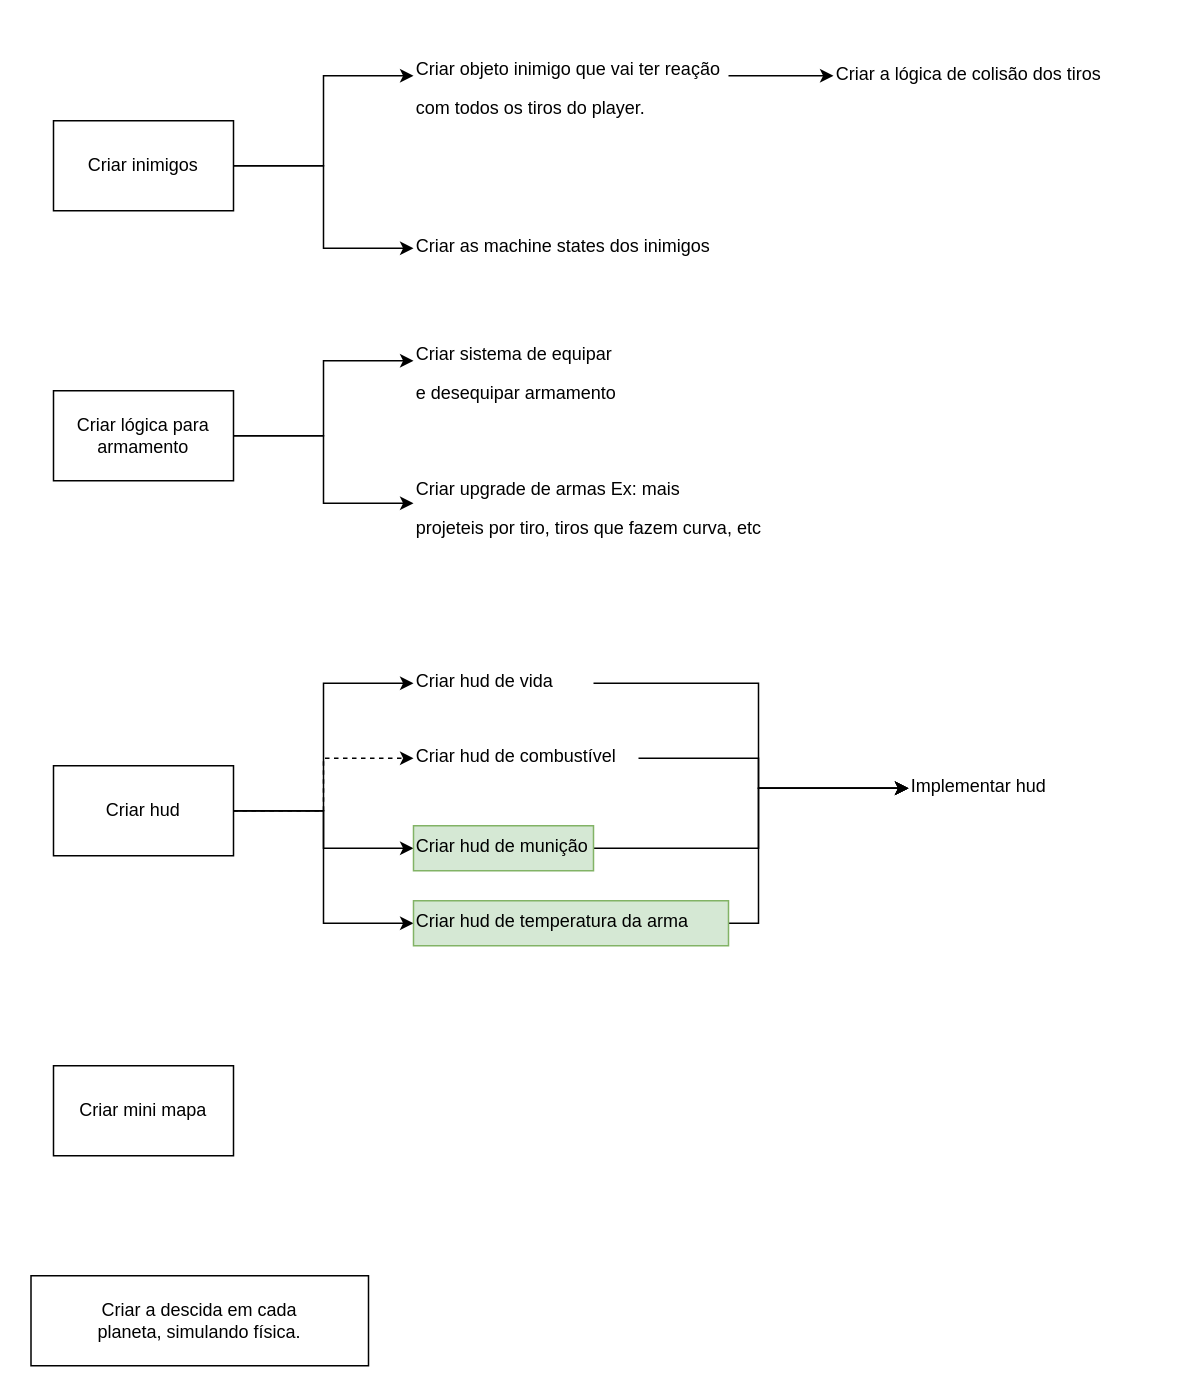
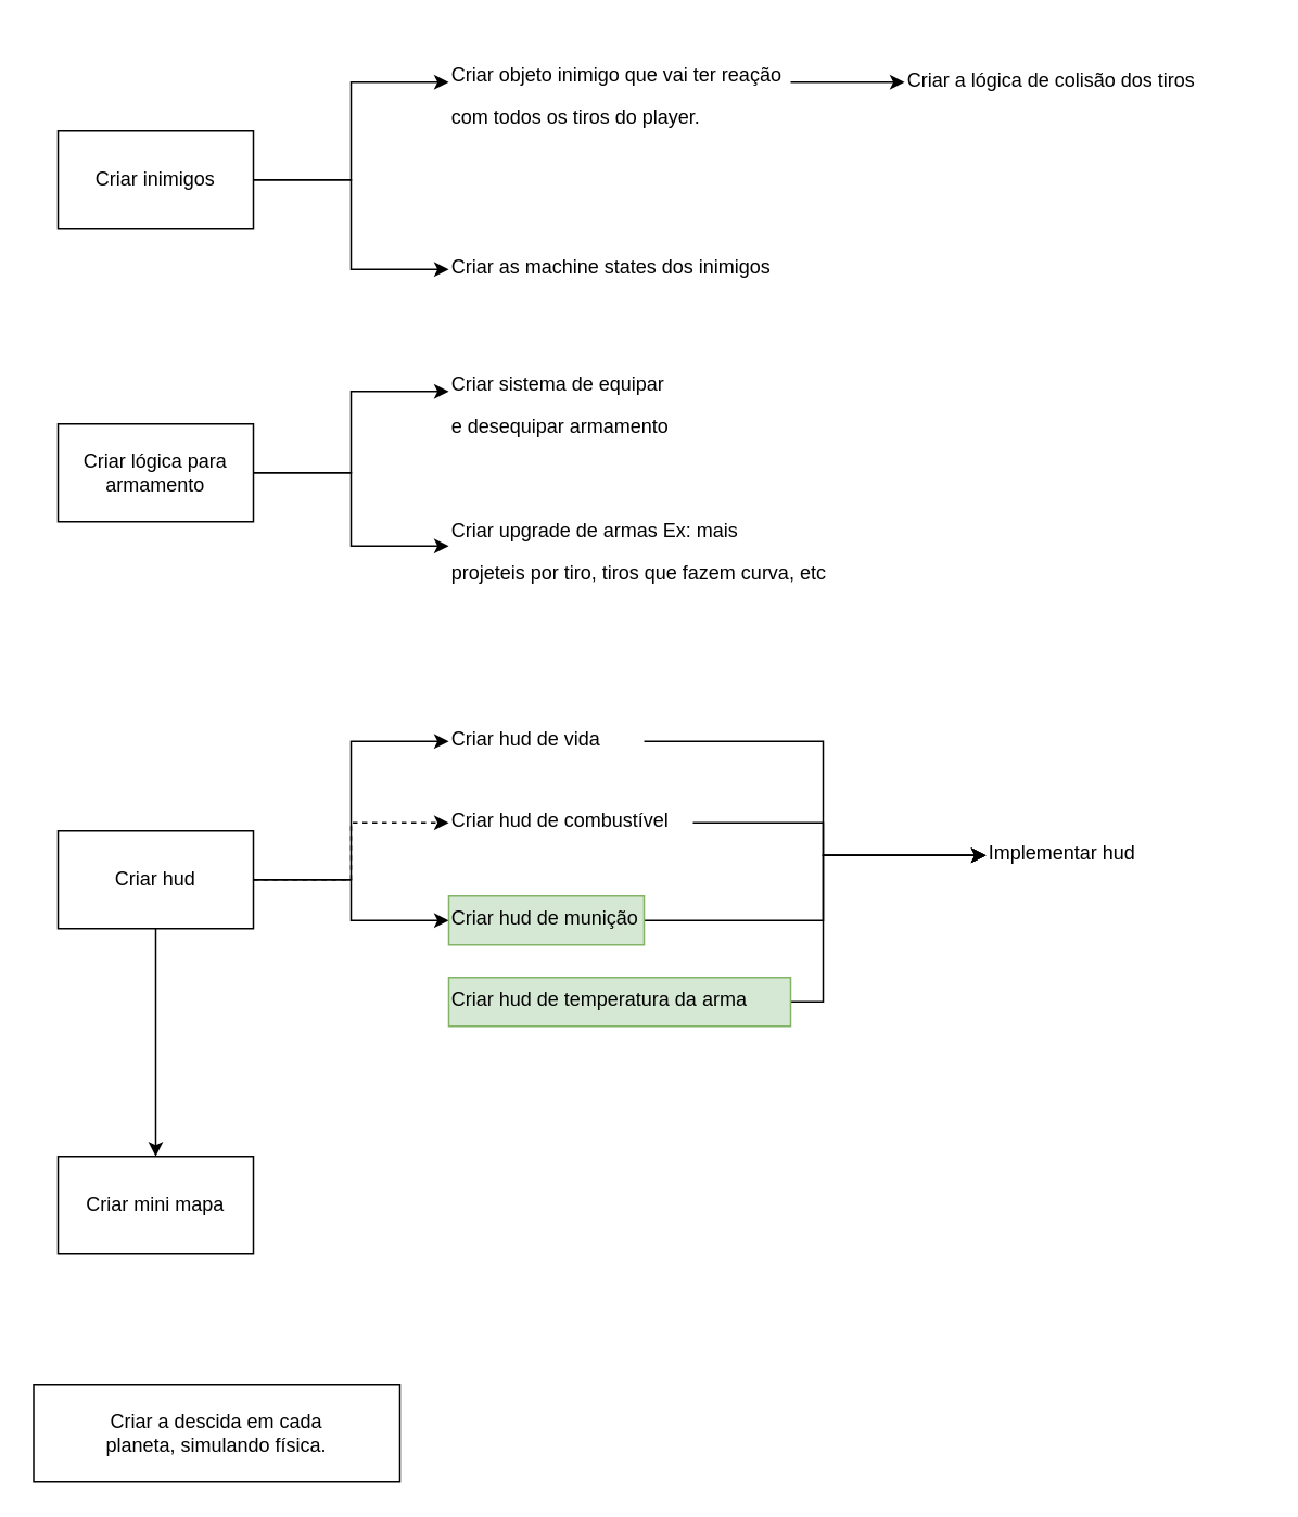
- <mxCell id="17" style="edgeStyle=orthogonalEdgeStyle;rounded=0;orthogonalLoop=1;jettySize=auto;html=1;entryX=0;entryY=0.5;entryDx=0;entryDy=0;" parent="1" source="18" target="26" edge="1"><mxGeometry relative="1" as="geometry" /></mxCell>
+ <mxCell id="17" style="edgeStyle=orthogonalEdgeStyle;rounded=0;orthogonalLoop=1;jettySize=auto;html=1;" parent="1" source="18" target="28" edge="1"><mxGeometry relative="1" as="geometry" /></mxCell>
